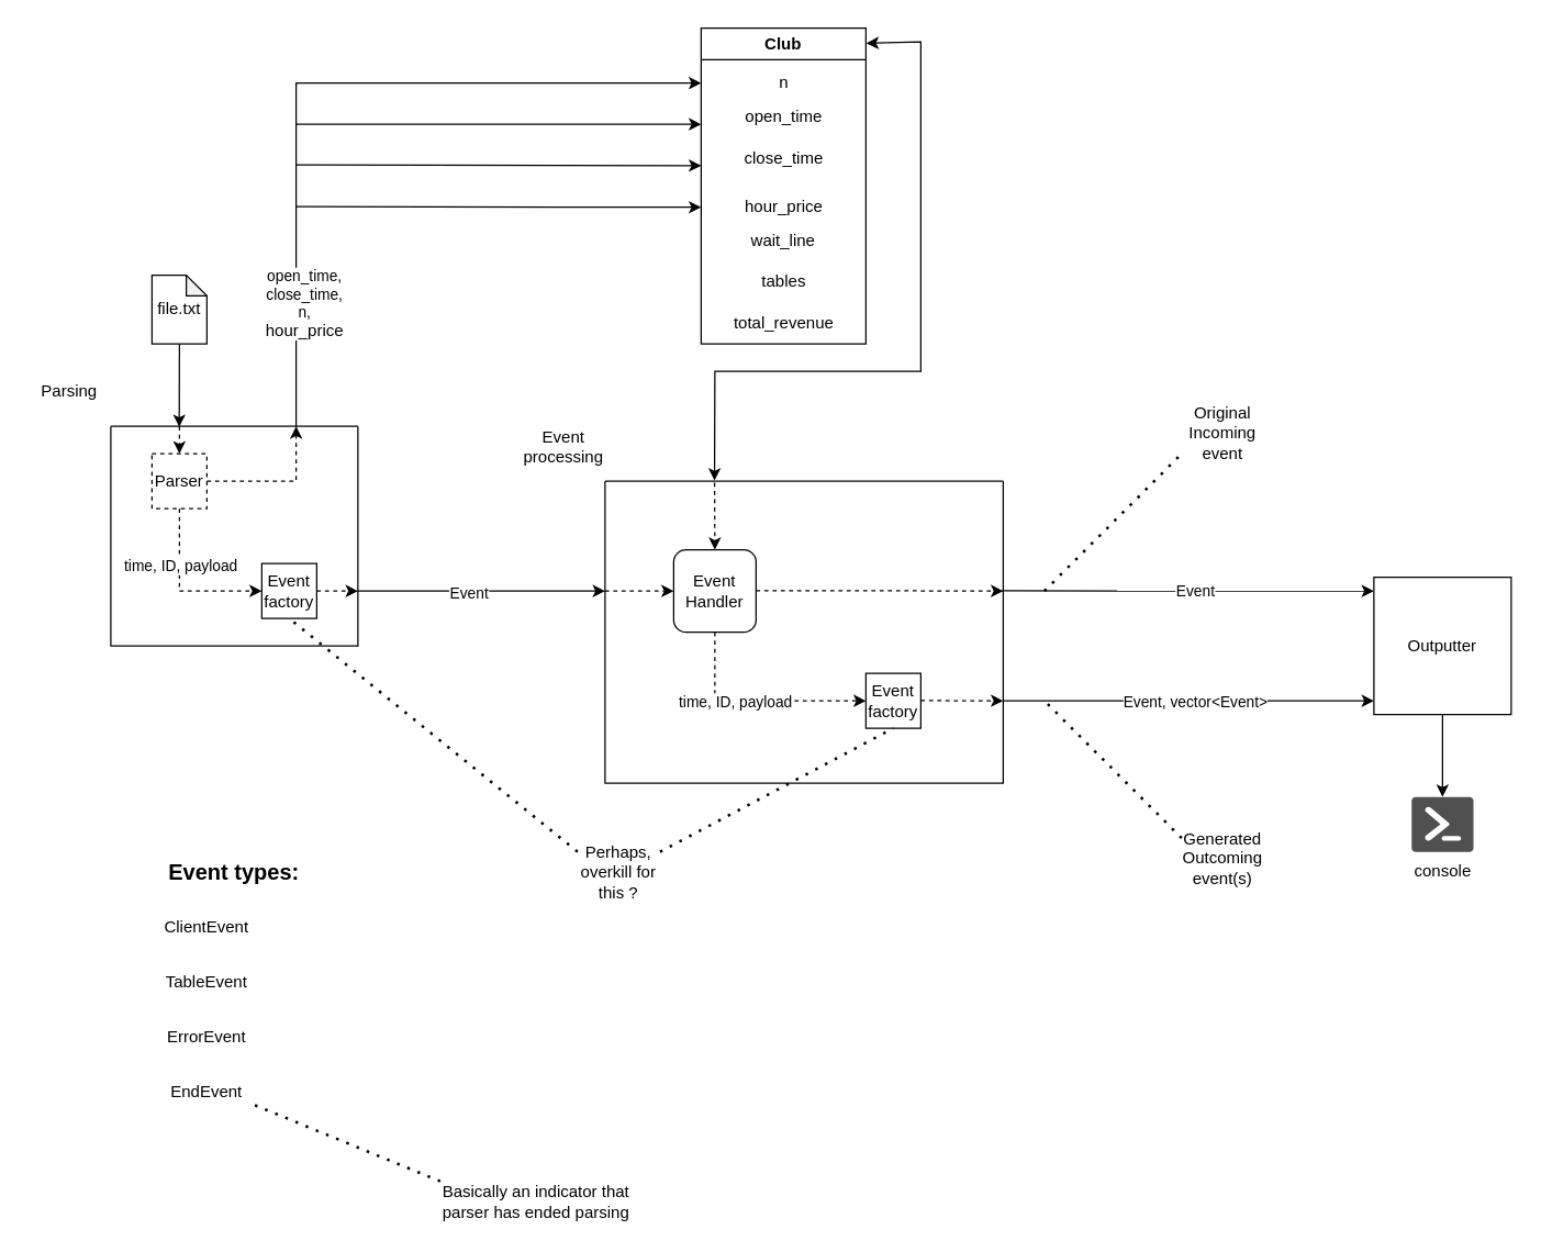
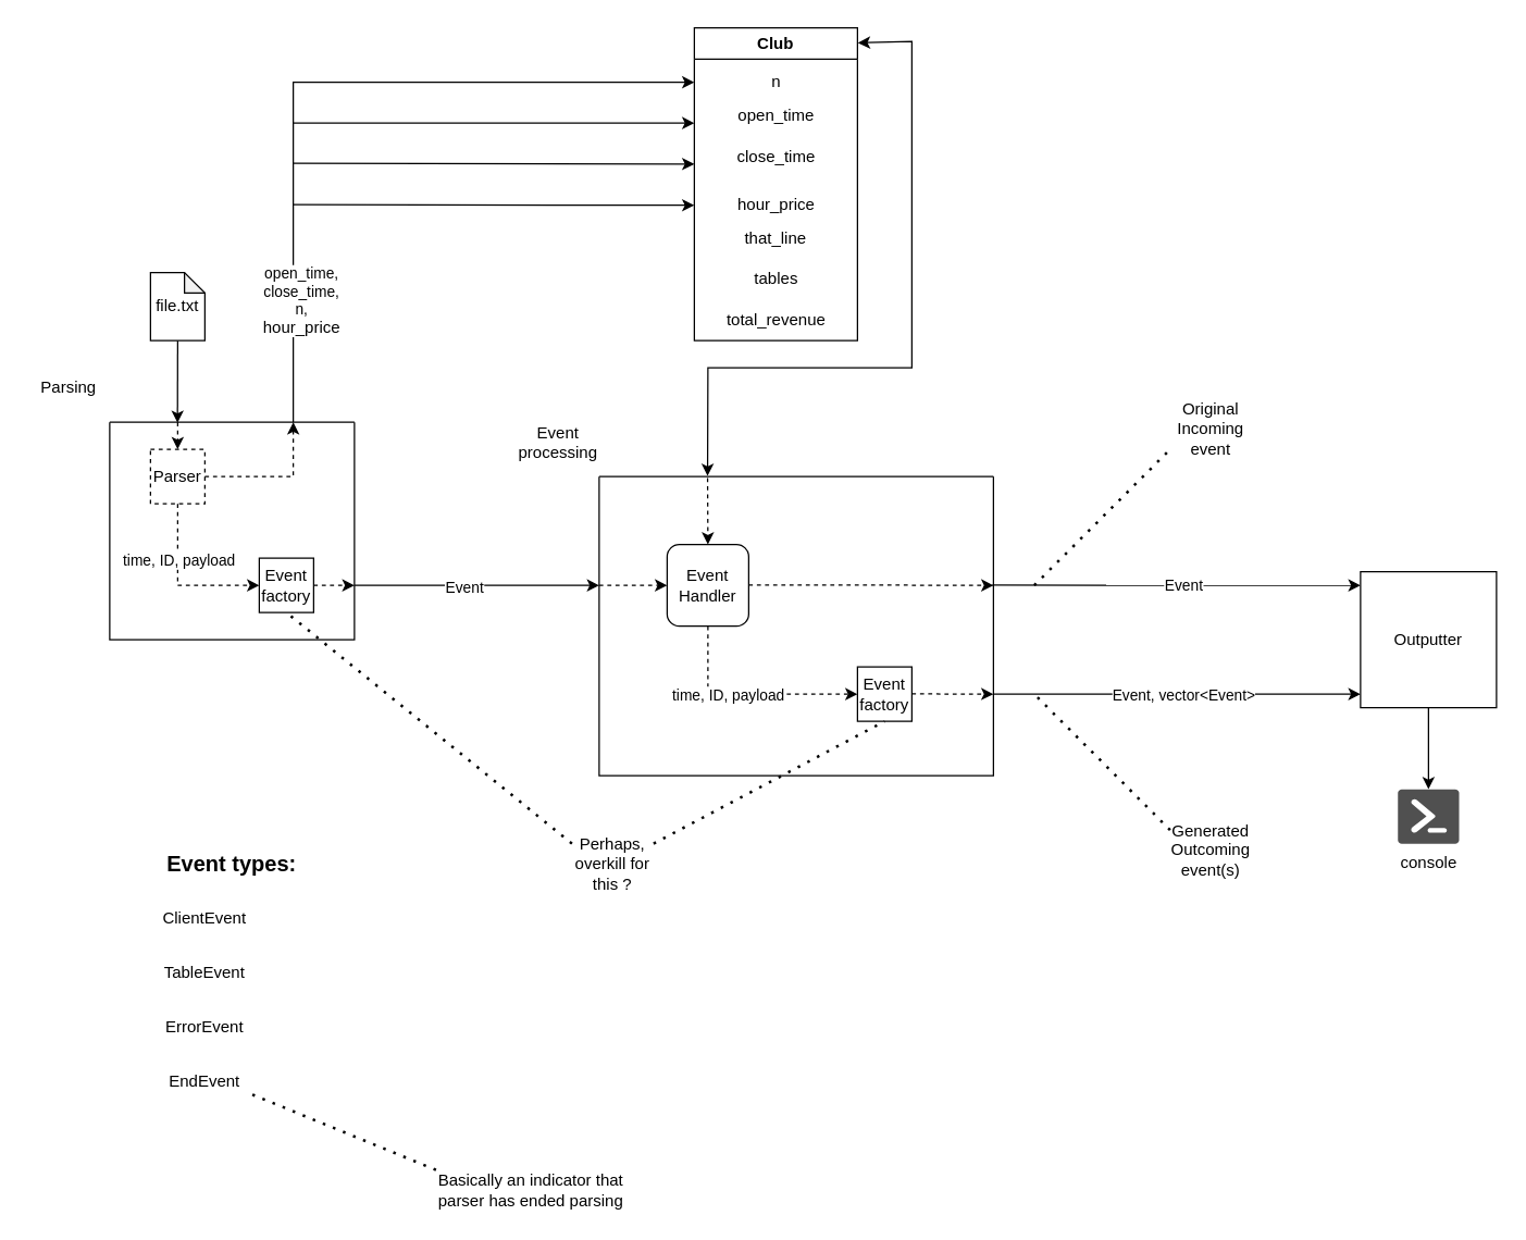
- <mxCell id="40" value="&lt;span style=&quot;text-wrap-mode: nowrap;&quot;&gt;wait_line&lt;/span&gt;" style="text;html=1;align=center;verticalAlign=middle;whiteSpace=wrap;rounded=0;" vertex="1" parent="35"><mxGeometry x="25" y="140" width="70" height="30" as="geometry" /></mxCell>
+ <mxCell id="40" value="&lt;span style=&quot;text-wrap-mode: nowrap;&quot;&gt;that_line&lt;/span&gt;" style="text;html=1;align=center;verticalAlign=middle;whiteSpace=wrap;rounded=0;" vertex="1" parent="35"><mxGeometry x="25" y="140" width="70" height="30" as="geometry" /></mxCell>
